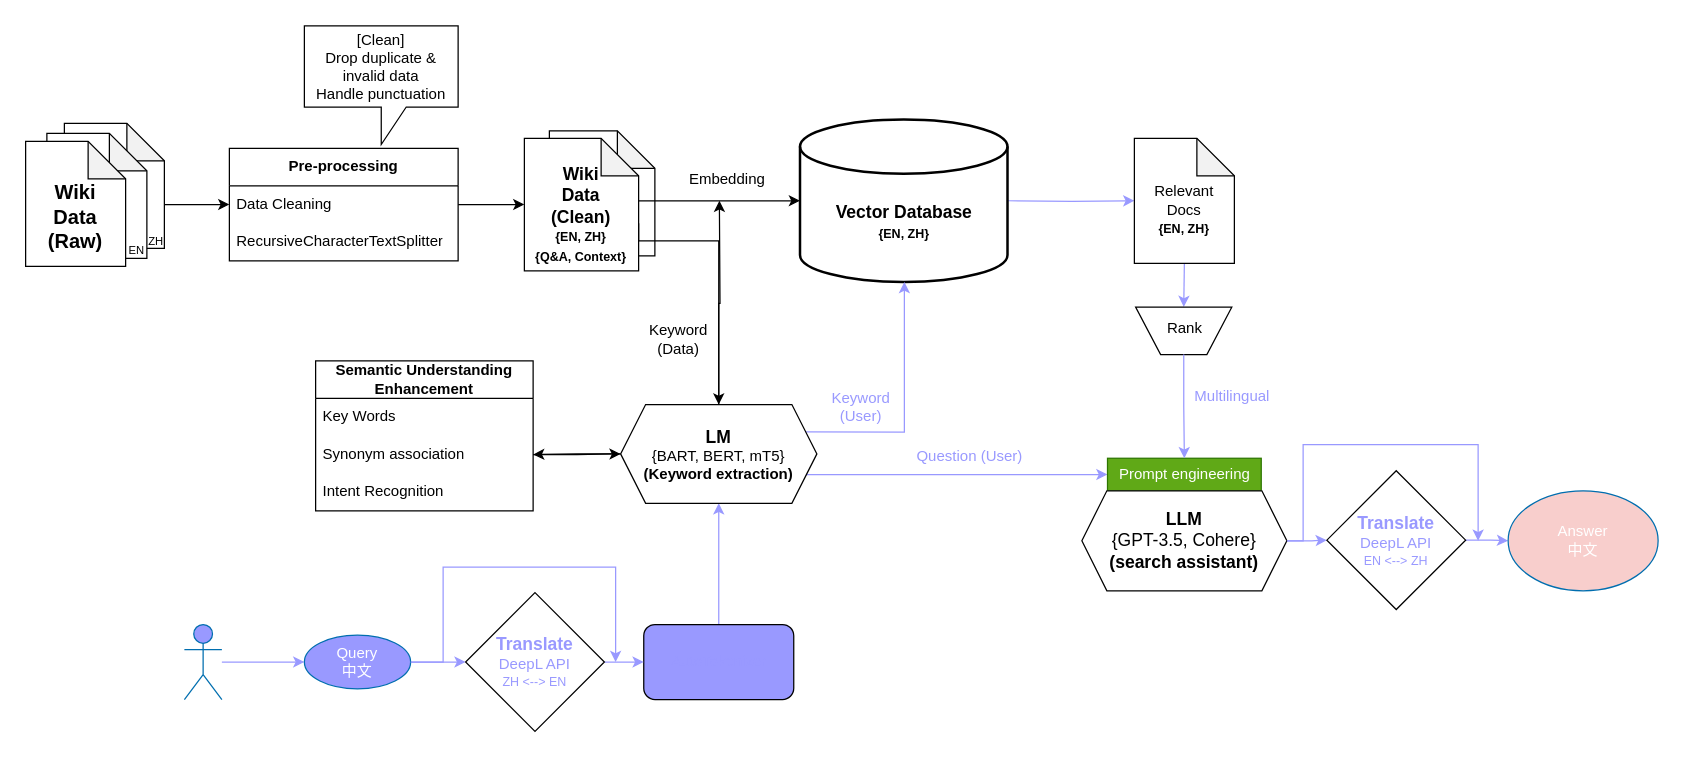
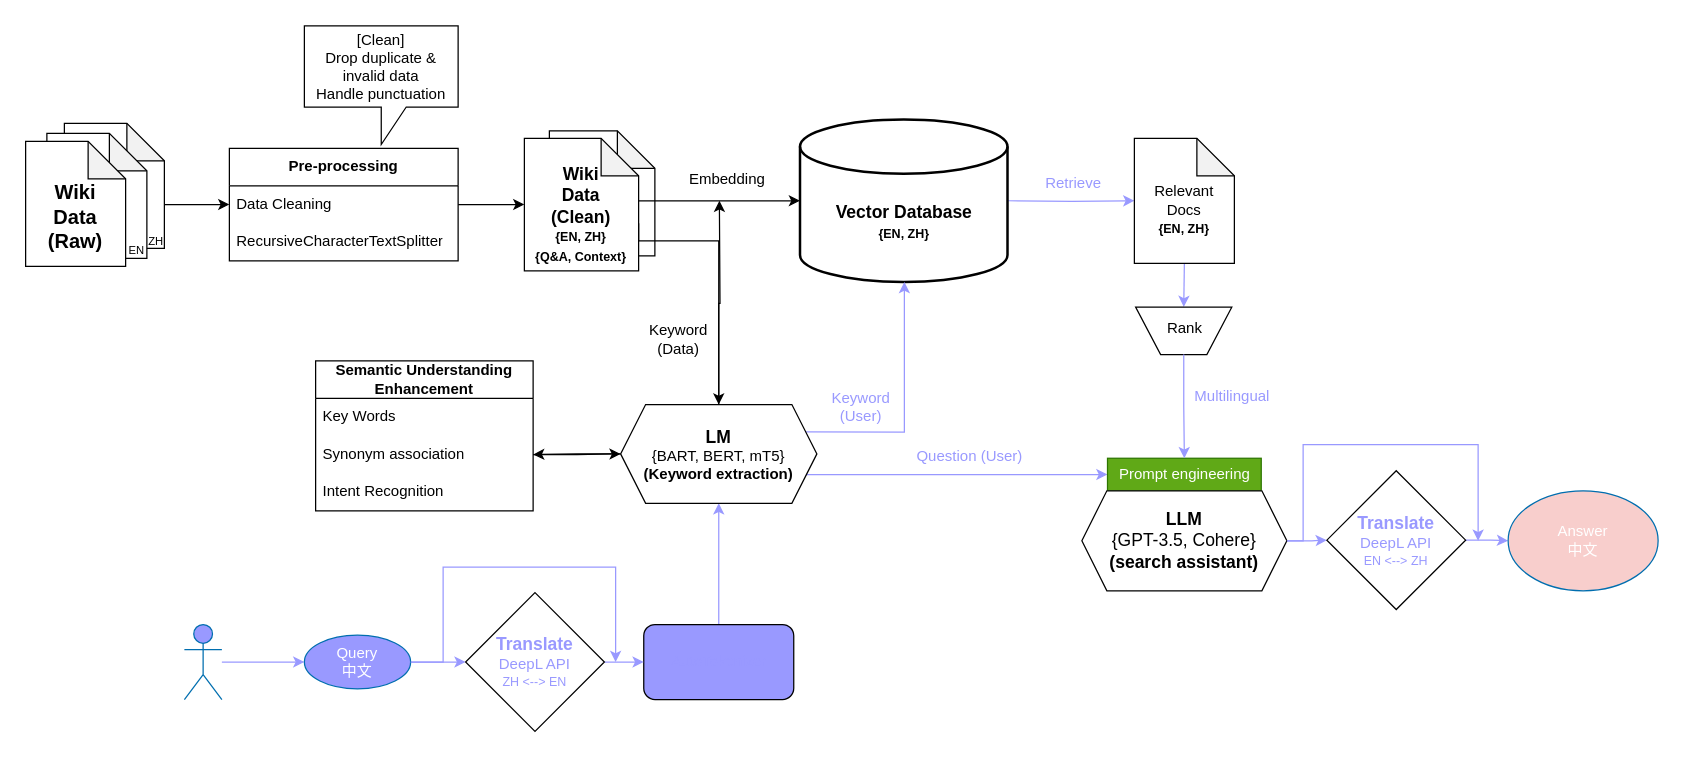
+ <mxCell id="27" value="Retrieve" style="text;html=1;align=center;verticalAlign=middle;resizable=0;points=[];autosize=1;strokeColor=none;fillColor=none;fontColor=#9999FF;" parent="1" vertex="1"><mxGeometry x="826" y="133" width="63" height="26" as="geometry" /></mxCell>
